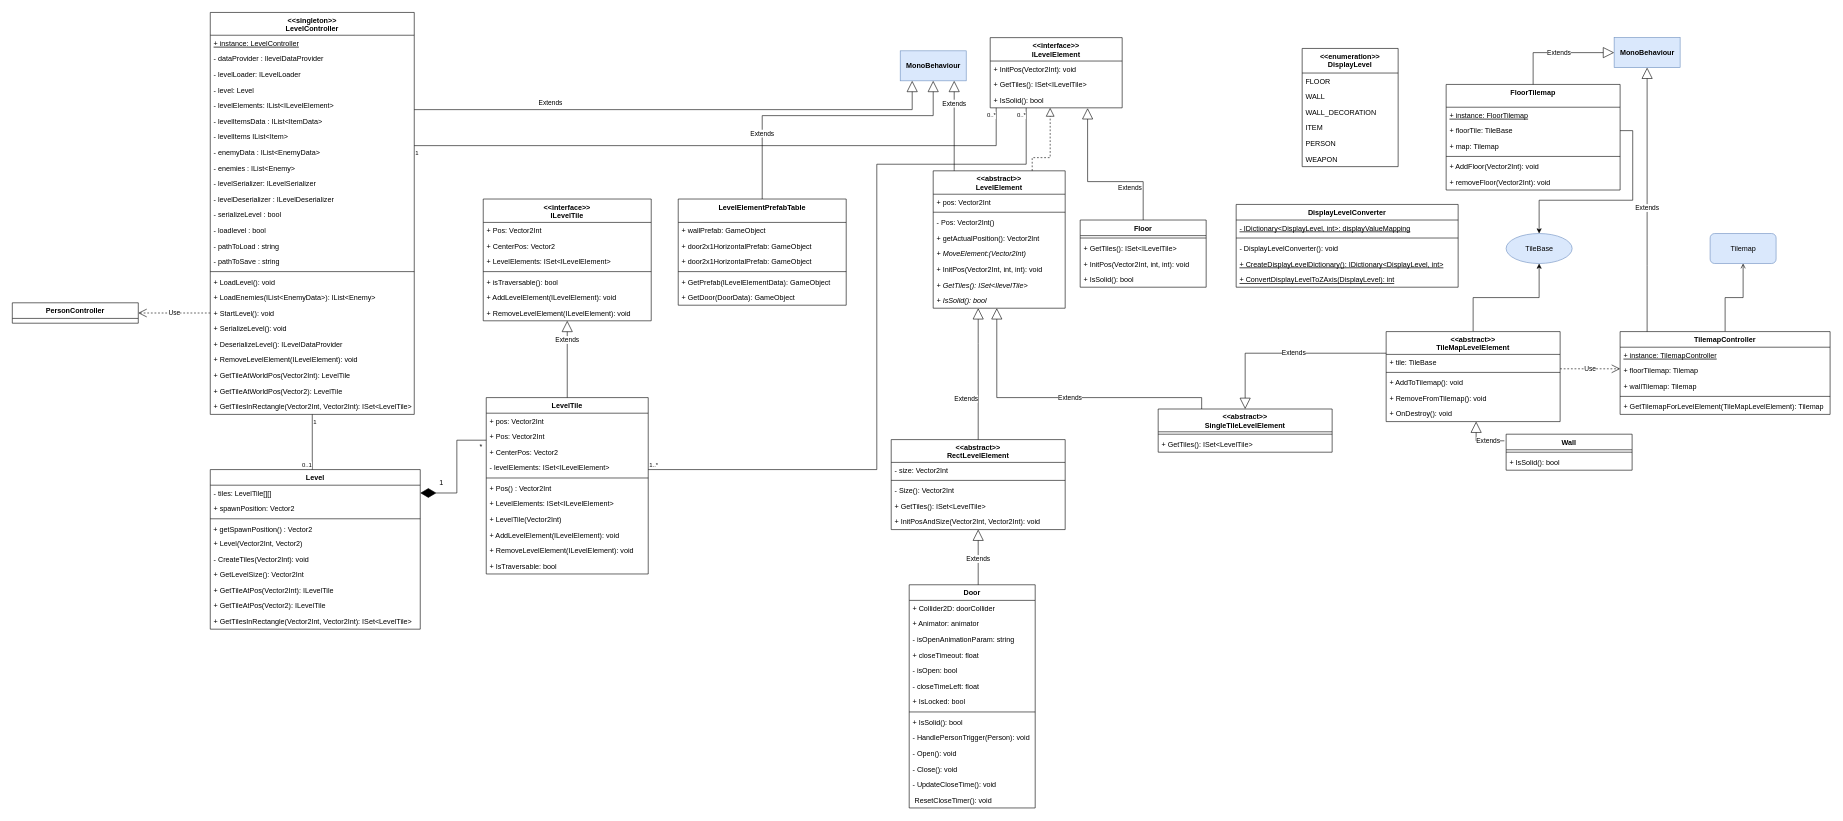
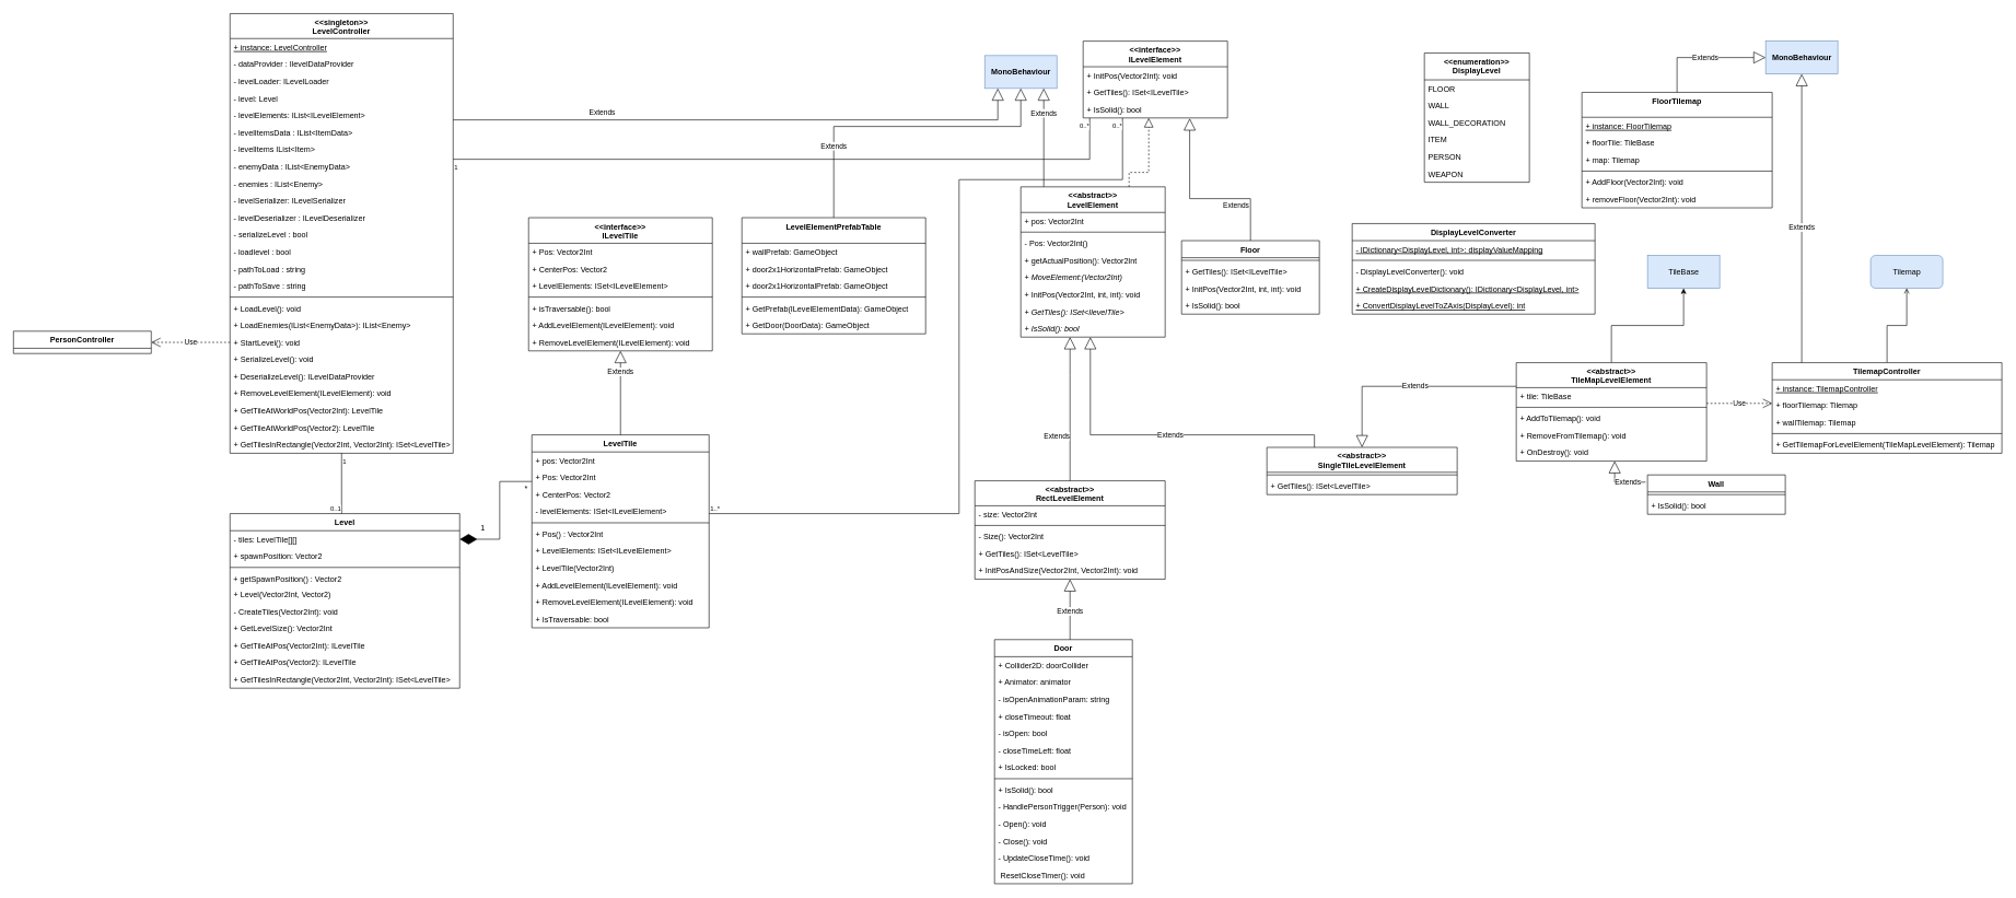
- <mxCell id="167" style="edgeStyle=orthogonalEdgeStyle;rounded=0;orthogonalLoop=1;jettySize=auto;html=1;entryX=0.5;entryY=0;entryDx=0;entryDy=0;" parent="1" source="161" target="157" edge="1"><mxGeometry relative="1" as="geometry"><Array as="points"><mxPoint x="2721" y="217" /><mxPoint x="2721" y="333" /><mxPoint x="2565" y="333" /></Array></mxGeometry></mxCell>
- <mxCell id="157" value="TileBase" style="ellipse;html=1;fillColor=#dae8fc;strokeColor=#6c8ebf;" parent="1" vertex="1"><mxGeometry x="2510" y="388.5" width="110" height="50" as="geometry" /></mxCell>
+ <mxCell id="157" value="TileBase" style="html=1;fillColor=#dae8fc;strokeColor=#6c8ebf;" parent="1" vertex="1"><mxGeometry x="2510" y="388.5" width="110" height="50" as="geometry" /></mxCell>
